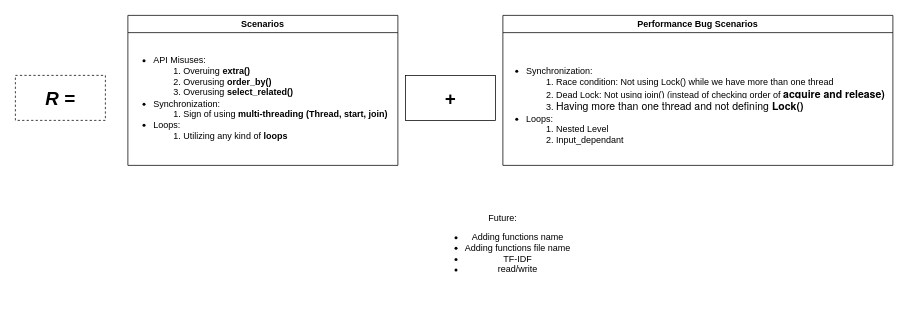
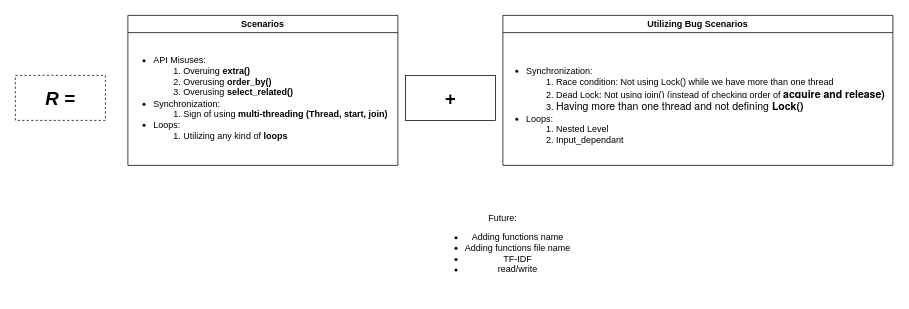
- <mxCell id="8" value="Performance Bug Scenarios" style="swimlane;whiteSpace=wrap;html=1;" parent="3" vertex="1"><mxGeometry x="650" width="520" height="200" as="geometry" /></mxCell>
+ <mxCell id="8" value="Utilizing Bug Scenarios" style="swimlane;whiteSpace=wrap;html=1;" parent="3" vertex="1"><mxGeometry x="650" width="520" height="200" as="geometry" /></mxCell>
